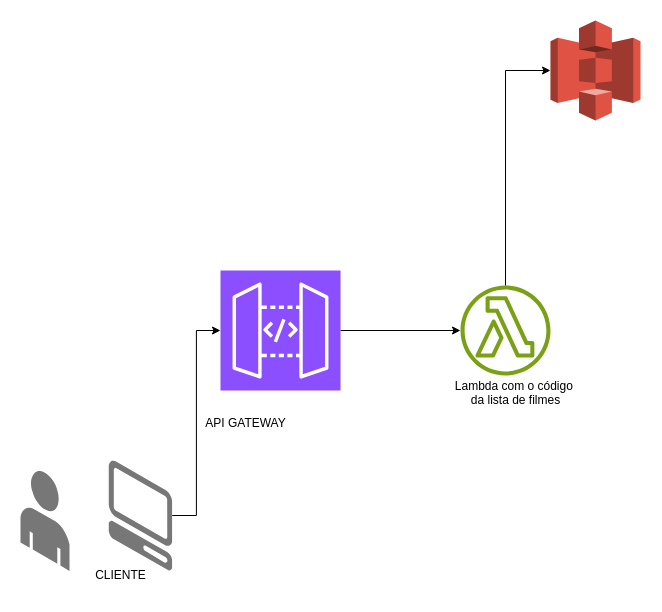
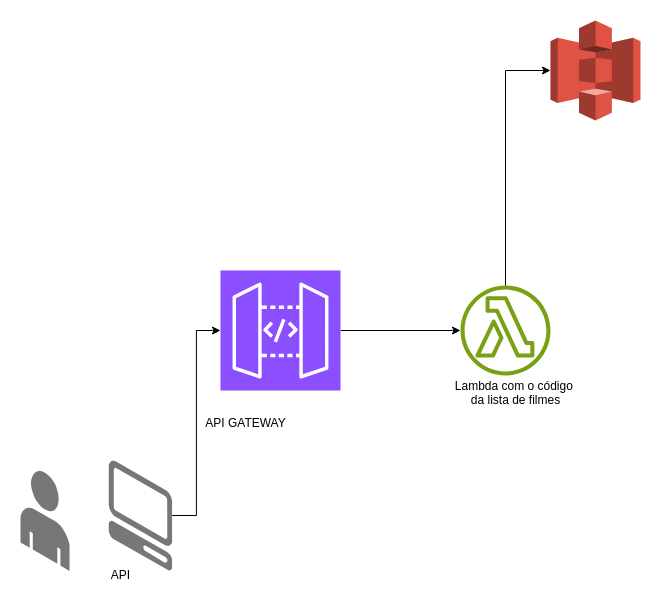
- <mxCell id="6" value="CLIENTE" style="text;html=1;align=center;verticalAlign=middle;resizable=0;points=[];autosize=1;strokeColor=none;fillColor=none;" vertex="1" parent="1"><mxGeometry x="85" y="560" width="70" height="30" as="geometry" /></mxCell>
+ <mxCell id="6" value="API" style="text;html=1;align=center;verticalAlign=middle;resizable=0;points=[];autosize=1;strokeColor=none;fillColor=none;" vertex="1" parent="1"><mxGeometry x="85" y="560" width="70" height="30" as="geometry" /></mxCell>
